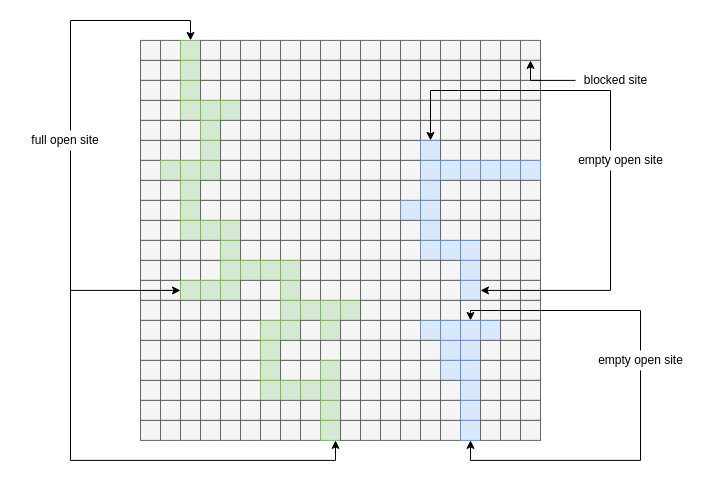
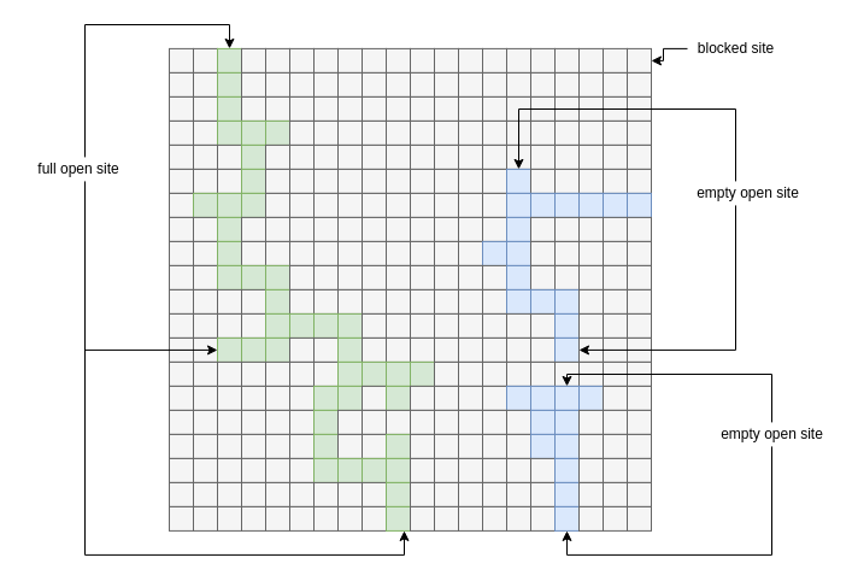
- <mxCell id="412" value="blocked site" style="text;html=1;align=center;verticalAlign=middle;resizable=0;points=[];autosize=1;strokeColor=none;" vertex="1" parent="1"><mxGeometry x="575" y="69.91" width="80" height="20" as="geometry" /></mxCell>
+ <mxCell id="412" value="blocked site" style="text;html=1;align=center;verticalAlign=middle;resizable=0;points=[];autosize=1;strokeColor=none;" vertex="1" parent="1"><mxGeometry x="570" y="29.91" width="80" height="20" as="geometry" /></mxCell>
